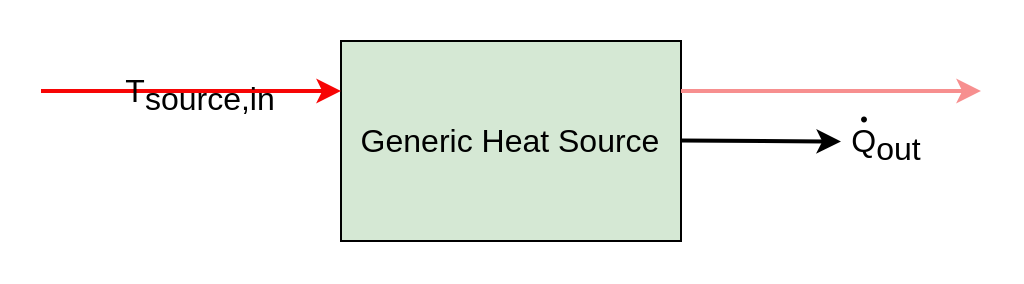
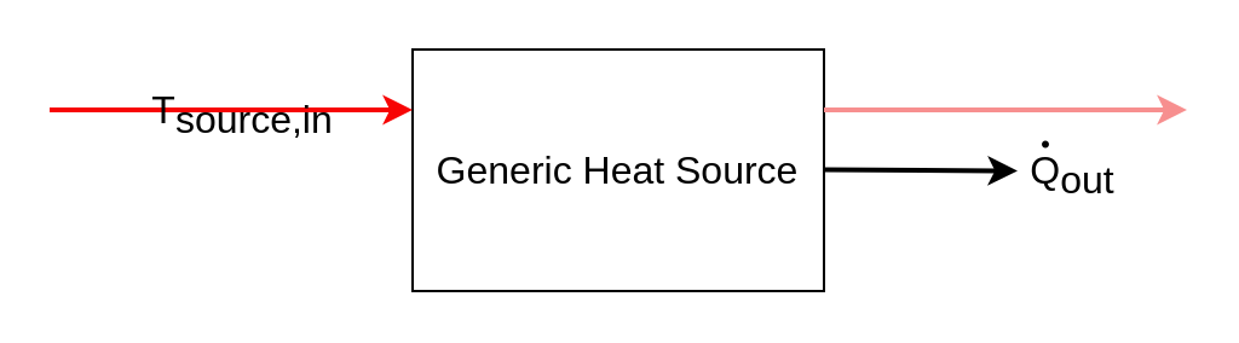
- <mxCell id="2" value="&lt;font style=&quot;font-size: 16px;&quot;&gt;Generic Heat Source&lt;/font&gt;" style="rounded=0;whiteSpace=wrap;html=1;fontSize=16;fillColor=#d5e8d4;" parent="1" vertex="1"><mxGeometry x="170" y="20" width="170" height="100" as="geometry" /></mxCell>
+ <mxCell id="2" value="&lt;font style=&quot;font-size: 16px;&quot;&gt;Generic Heat Source&lt;/font&gt;" style="rounded=0;whiteSpace=wrap;html=1;fontSize=16;" parent="1" vertex="1"><mxGeometry x="170" y="20" width="170" height="100" as="geometry" /></mxCell>
